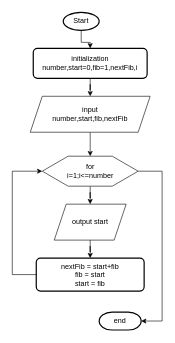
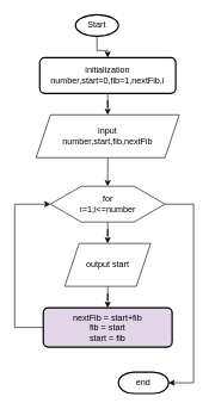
- <mxCell id="12" value="nextFib = start+fib&lt;br&gt;fib = start&lt;br&gt;start = fib" style="rounded=1;whiteSpace=wrap;html=1;absoluteArcSize=1;arcSize=14;strokeWidth=2;" vertex="1" parent="1"><mxGeometry x="60" y="430" width="180" height="55" as="geometry" /></mxCell>
+ <mxCell id="12" value="nextFib = start+fib&lt;br&gt;fib = start&lt;br&gt;start = fib" style="rounded=1;whiteSpace=wrap;html=1;absoluteArcSize=1;arcSize=14;strokeWidth=2;fillColor=#e1d5e7;" vertex="1" parent="1"><mxGeometry x="60" y="430" width="180" height="55" as="geometry" /></mxCell>
